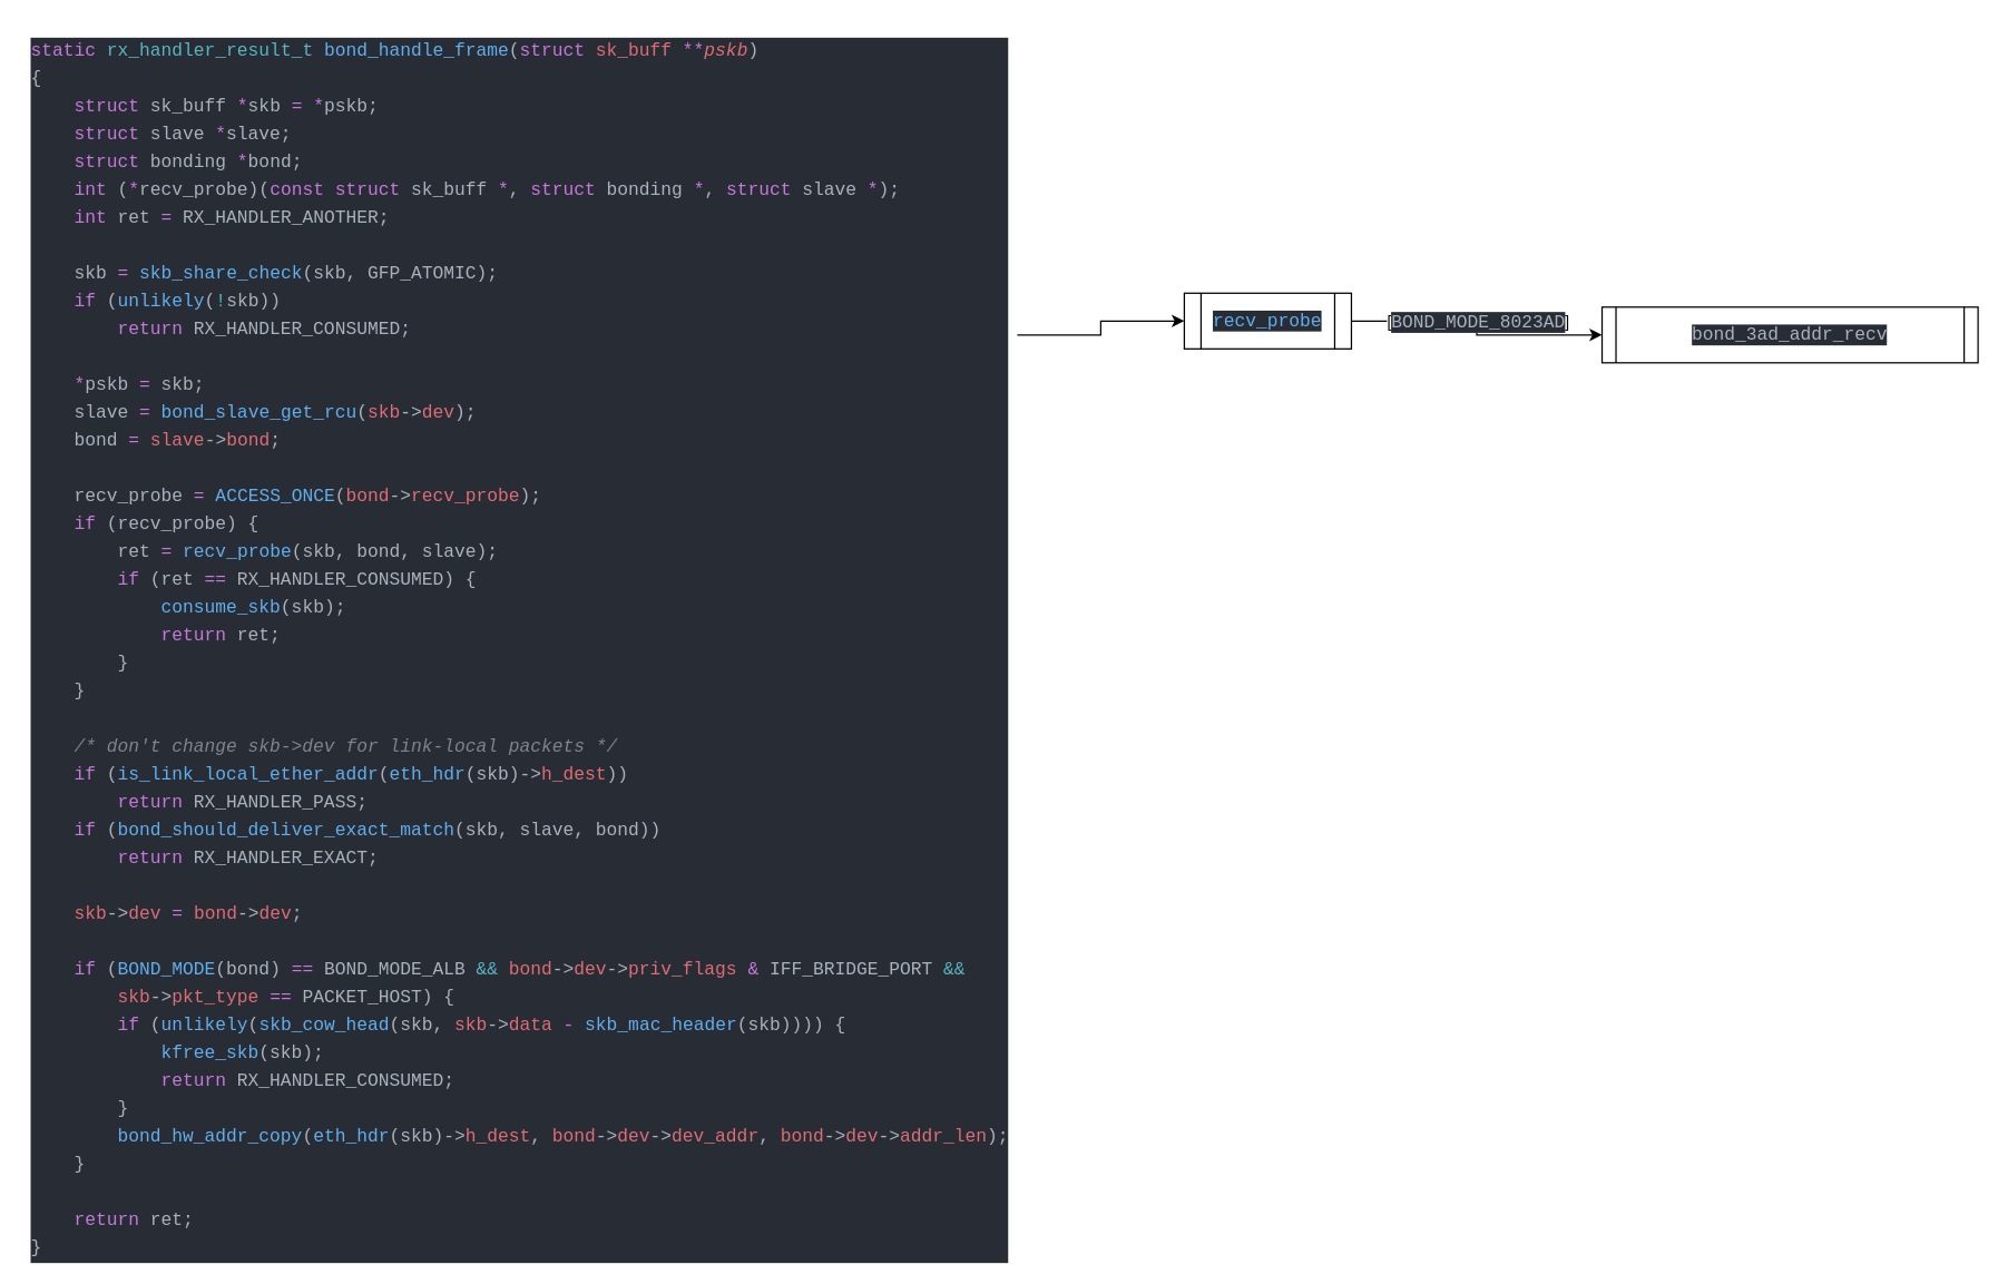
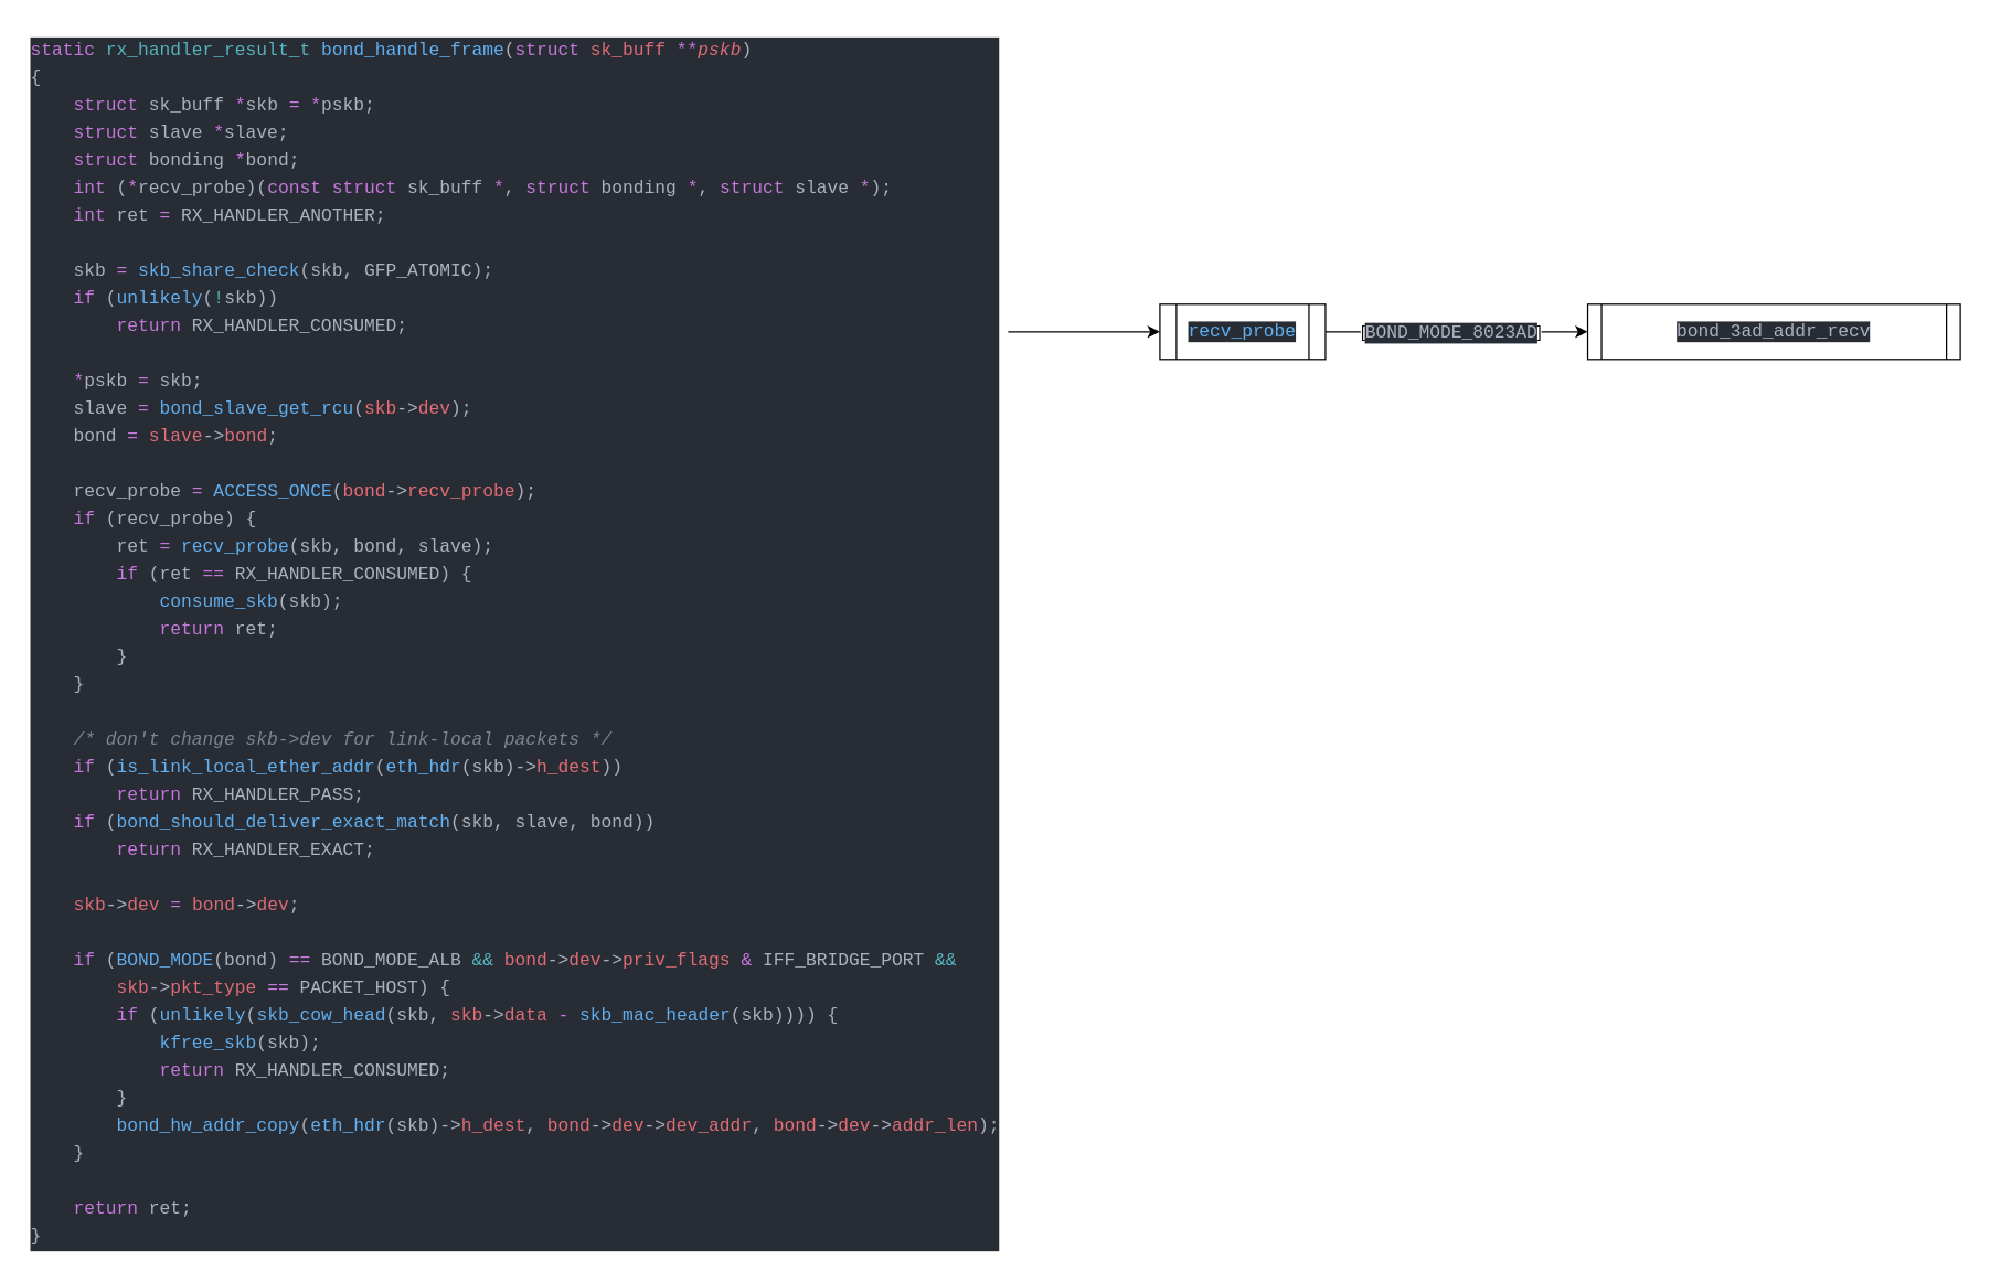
- <mxCell id="6" value="&lt;span style=&quot;color: rgb(97 , 175 , 239) ; font-family: &amp;#34;monaco&amp;#34; , &amp;#34;menlo&amp;#34; , &amp;#34;monaco&amp;#34; , &amp;#34;courier new&amp;#34; , monospace ; font-size: 13px ; text-align: left ; background-color: rgb(40 , 44 , 52)&quot;&gt;recv_probe&lt;/span&gt;" style="shape=process;whiteSpace=wrap;html=1;backgroundOutline=1;" vertex="1" parent="1"><mxGeometry x="850" y="210" width="120" height="40" as="geometry" /></mxCell>
+ <mxCell id="6" value="&lt;span style=&quot;color: rgb(97 , 175 , 239) ; font-family: &amp;#34;monaco&amp;#34; , &amp;#34;menlo&amp;#34; , &amp;#34;monaco&amp;#34; , &amp;#34;courier new&amp;#34; , monospace ; font-size: 13px ; text-align: left ; background-color: rgb(40 , 44 , 52)&quot;&gt;recv_probe&lt;/span&gt;" style="shape=process;whiteSpace=wrap;html=1;backgroundOutline=1;" vertex="1" parent="1"><mxGeometry x="840" y="220" width="120" height="40" as="geometry" /></mxCell>
